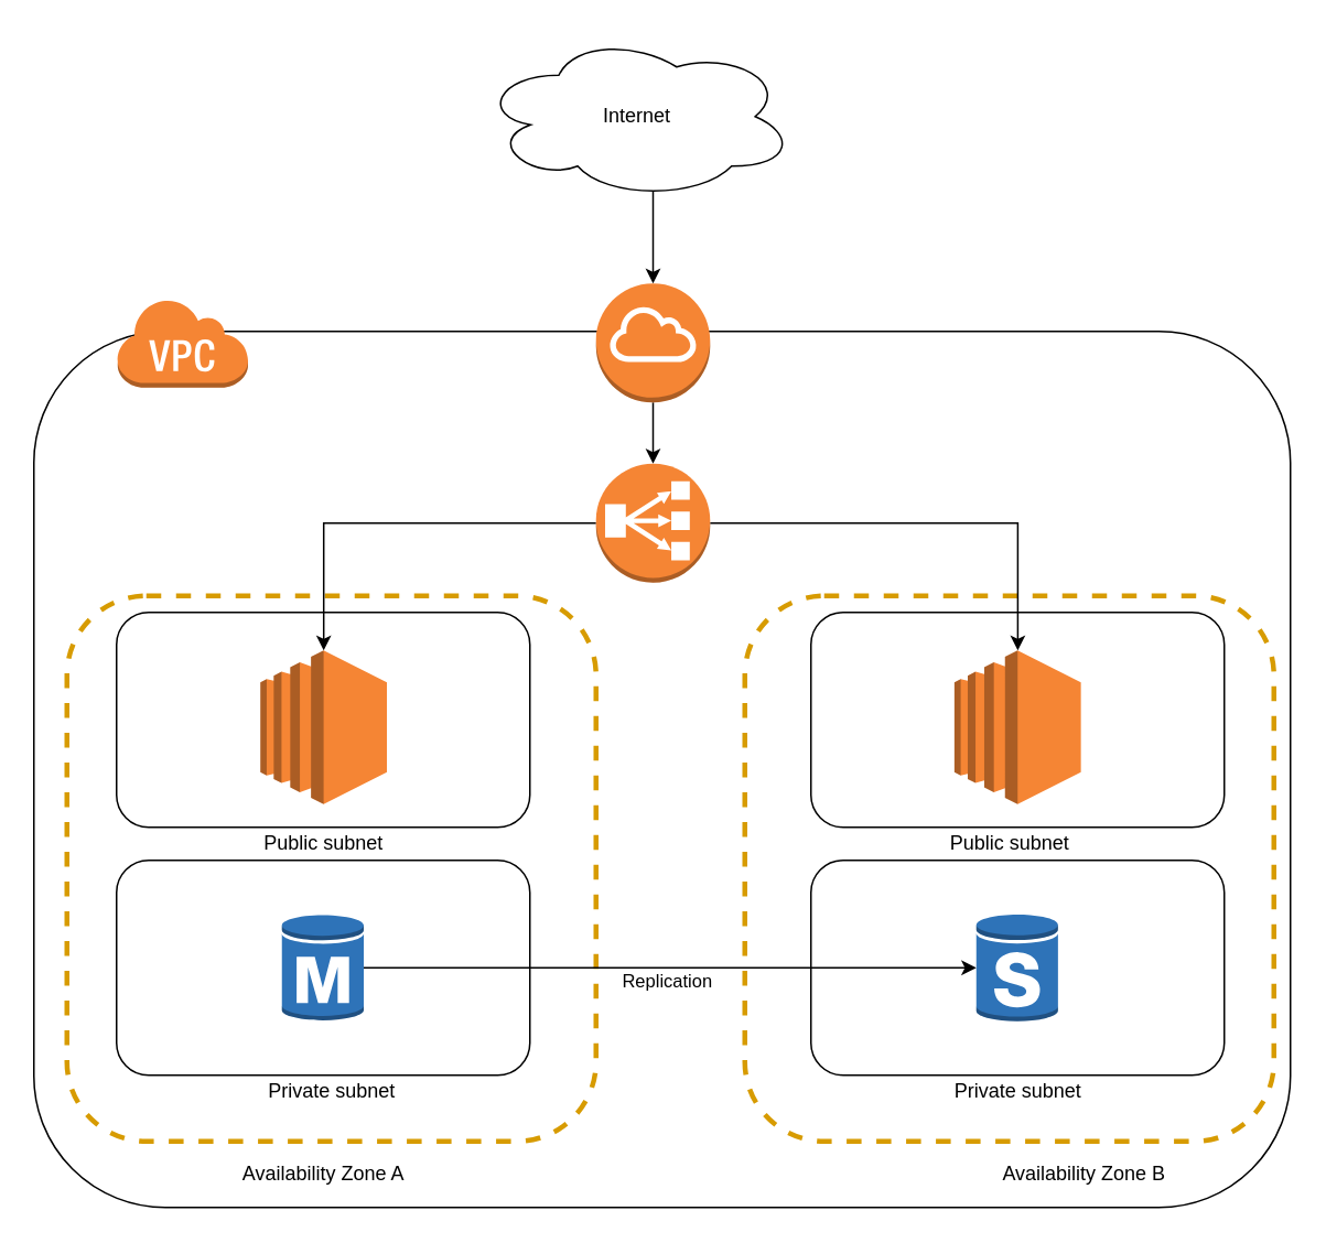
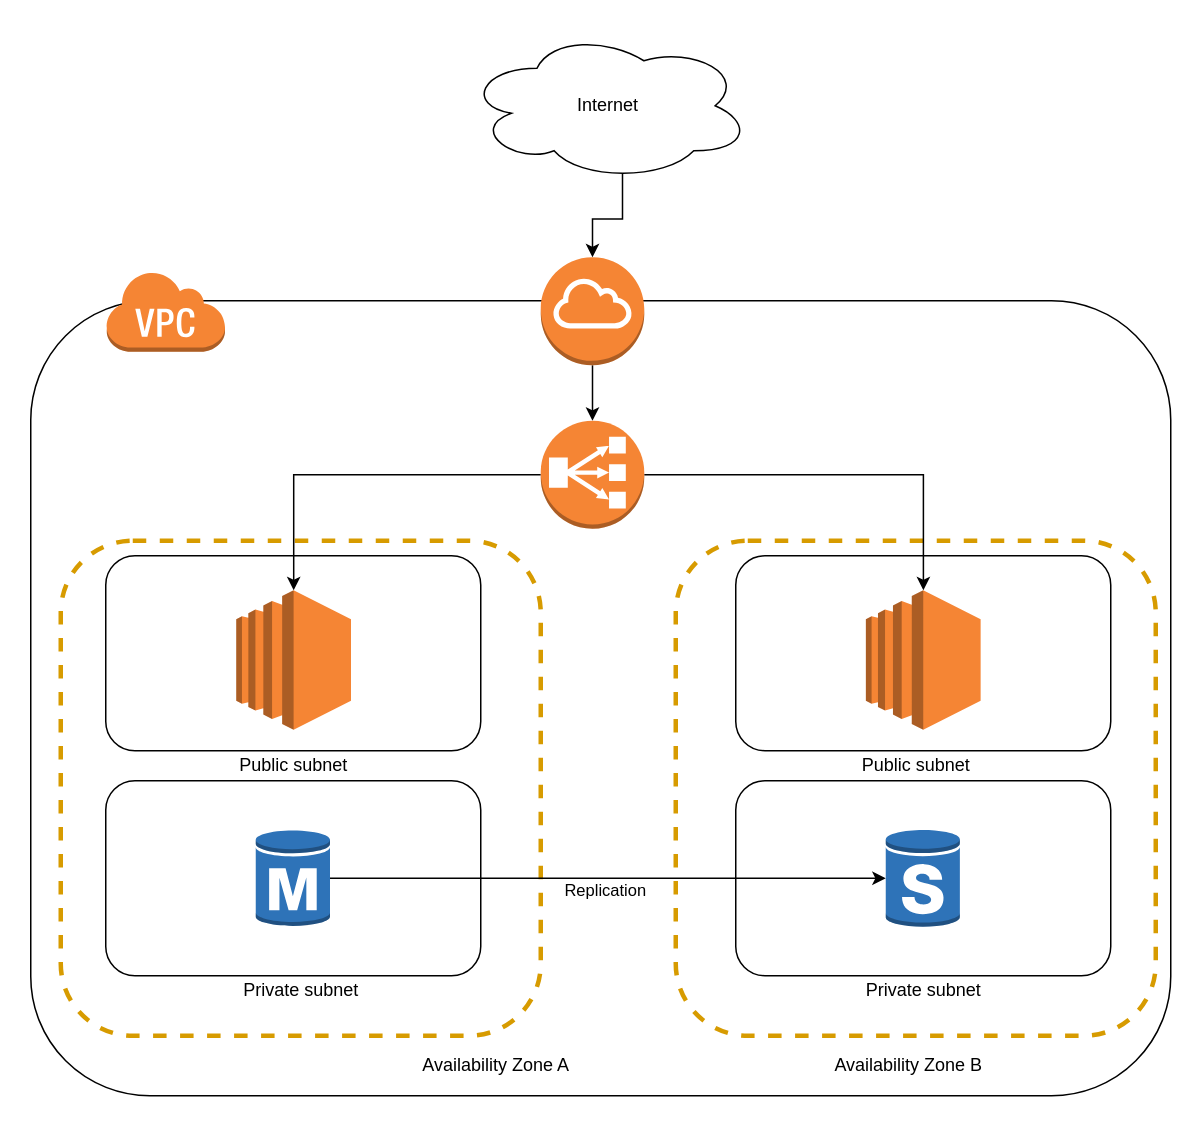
- <mxCell id="8" value="Internet" style="ellipse;shape=cloud;whiteSpace=wrap;html=1;" vertex="1" parent="1"><mxGeometry x="290" y="20" width="190" height="100" as="geometry" /></mxCell>
+ <mxCell id="8" value="Internet" style="ellipse;shape=cloud;whiteSpace=wrap;html=1;" vertex="1" parent="1"><mxGeometry x="310" y="20" width="190" height="100" as="geometry" /></mxCell>
- <mxCell id="17" value="Availability Zone A" style="text;html=1;strokeColor=none;fillColor=none;align=center;verticalAlign=middle;whiteSpace=wrap;rounded=0;dashed=1;" vertex="1" parent="1"><mxGeometry x="117.75" y="700" width="155" height="20" as="geometry" /></mxCell>
+ <mxCell id="17" value="Availability Zone A" style="text;html=1;strokeColor=none;fillColor=none;align=center;verticalAlign=middle;whiteSpace=wrap;rounded=0;dashed=1;" vertex="1" parent="1"><mxGeometry x="252.75" y="700" width="155" height="20" as="geometry" /></mxCell>
- <mxCell id="18" value="Availability Zone B" style="text;html=1;strokeColor=none;fillColor=none;align=center;verticalAlign=middle;whiteSpace=wrap;rounded=0;dashed=1;" vertex="1" parent="1"><mxGeometry x="577.5" y="700" width="155" height="20" as="geometry" /></mxCell>
+ <mxCell id="18" value="Availability Zone B" style="text;html=1;strokeColor=none;fillColor=none;align=center;verticalAlign=middle;whiteSpace=wrap;rounded=0;dashed=1;" vertex="1" parent="1"><mxGeometry x="527.5" y="700" width="155" height="20" as="geometry" /></mxCell>
